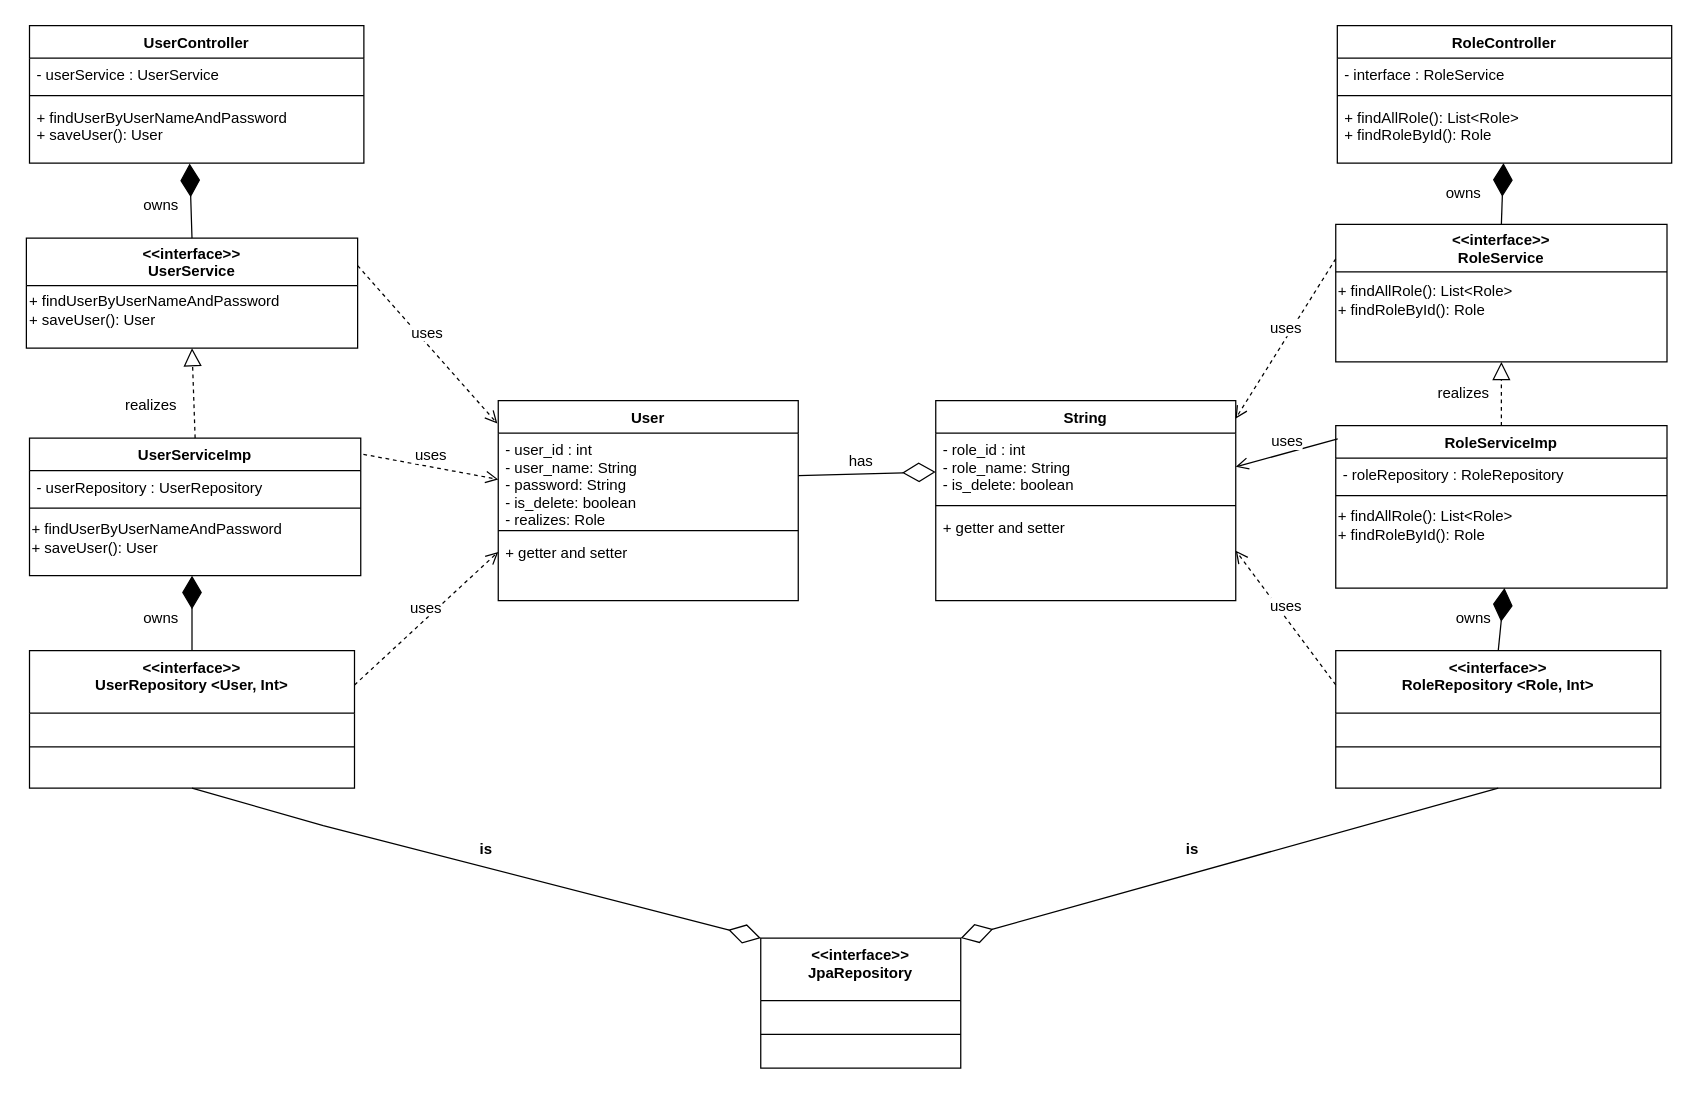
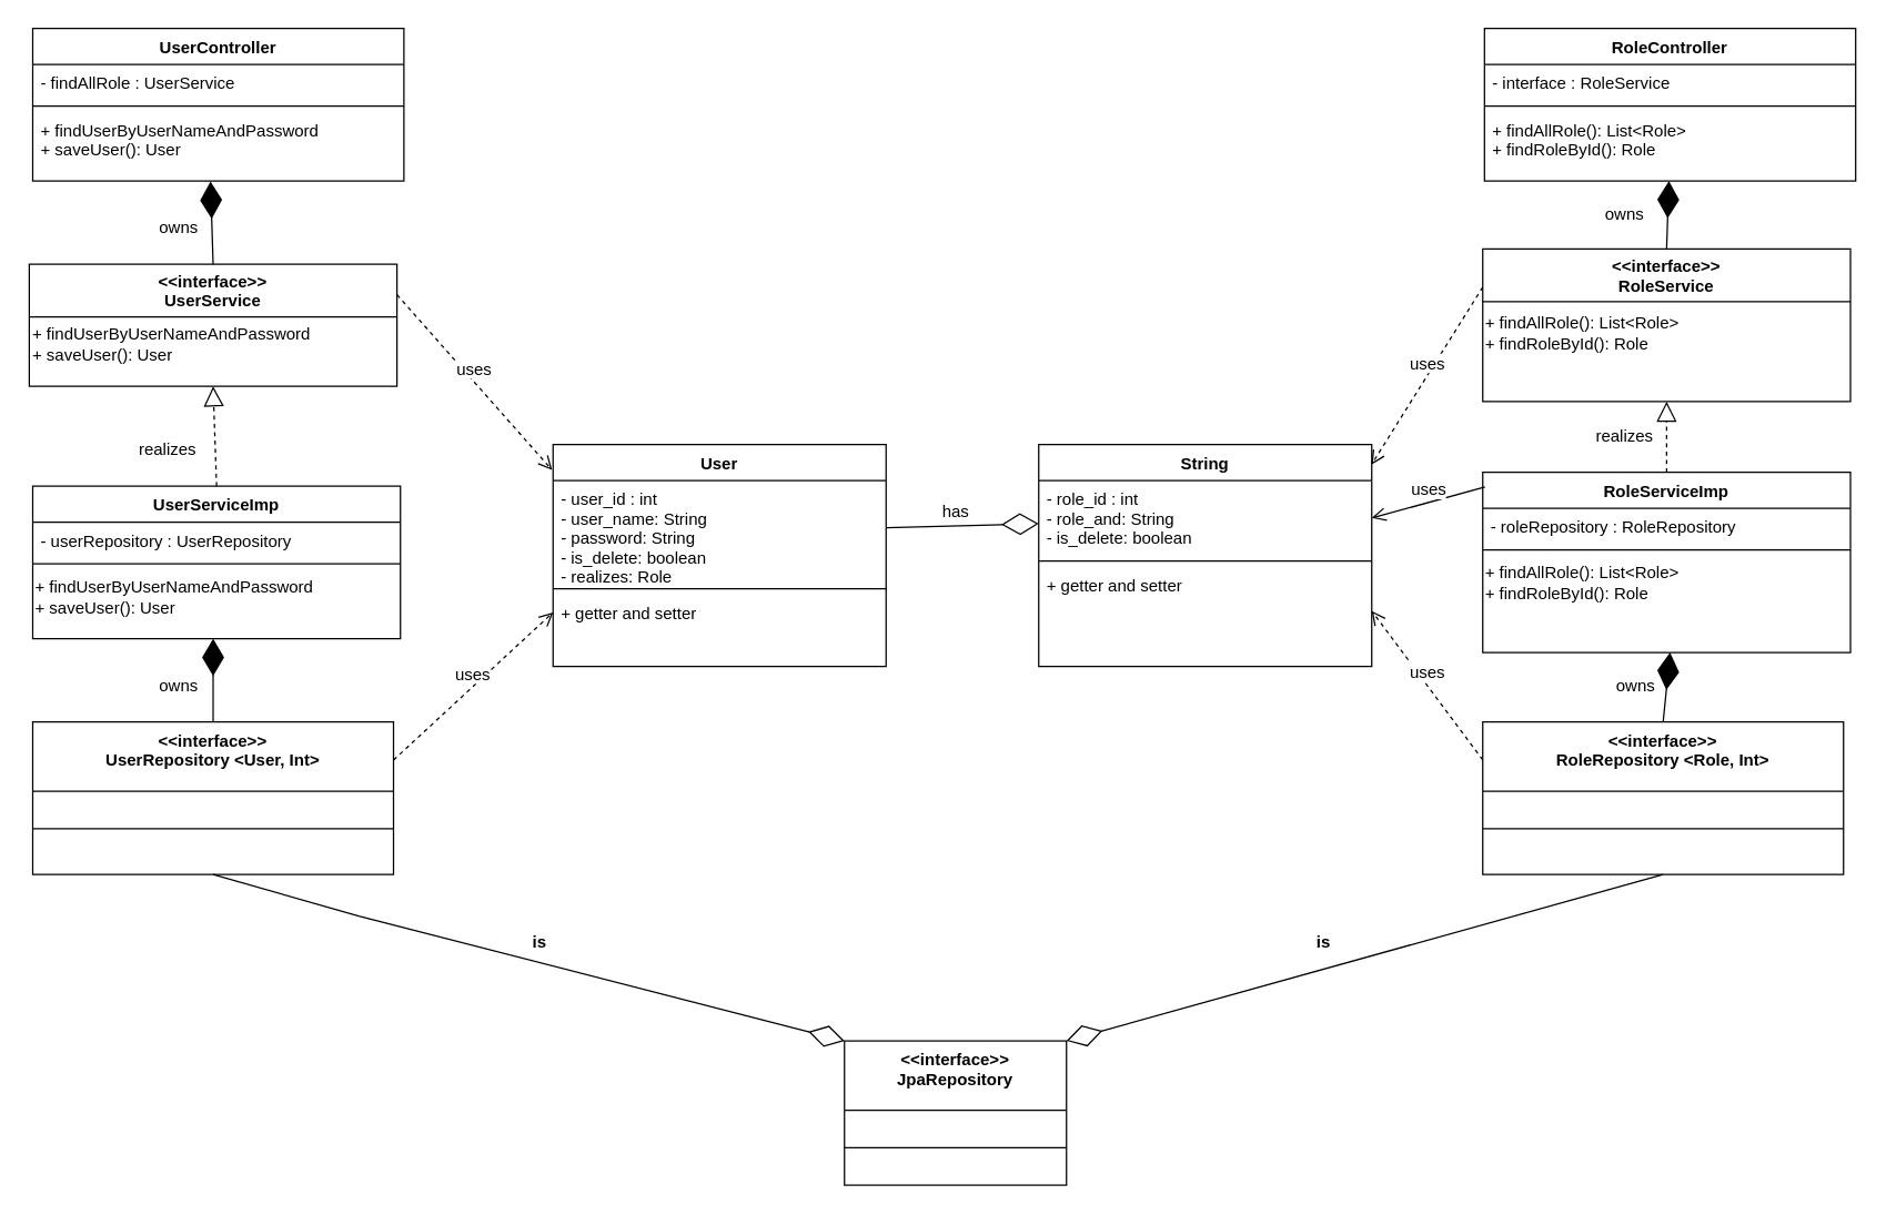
- <mxCell id="20" value="- userService : UserService" style="text;align=left;verticalAlign=top;spacingLeft=4;spacingRight=4;overflow=hidden;rotatable=0;points=[[0,0.5],[1,0.5]];portConstraint=eastwest;" vertex="1" parent="19"><mxGeometry y="26" width="267.5" height="26" as="geometry" /></mxCell>
+ <mxCell id="20" value="- findAllRole : UserService" style="text;align=left;verticalAlign=top;spacingLeft=4;spacingRight=4;overflow=hidden;rotatable=0;points=[[0,0.5],[1,0.5]];portConstraint=eastwest;" vertex="1" parent="19"><mxGeometry y="26" width="267.5" height="26" as="geometry" /></mxCell>
- <mxCell id="32" value="- role_id : int&#10;- role_name: String&#10;- is_delete: boolean" style="text;align=left;verticalAlign=top;spacingLeft=4;spacingRight=4;overflow=hidden;rotatable=0;points=[[0,0.5],[1,0.5]];portConstraint=eastwest;" vertex="1" parent="31"><mxGeometry y="26" width="240" height="54" as="geometry" /></mxCell>
+ <mxCell id="32" value="- role_id : int&#10;- role_and: String&#10;- is_delete: boolean" style="text;align=left;verticalAlign=top;spacingLeft=4;spacingRight=4;overflow=hidden;rotatable=0;points=[[0,0.5],[1,0.5]];portConstraint=eastwest;" vertex="1" parent="31"><mxGeometry y="26" width="240" height="54" as="geometry" /></mxCell>
- <mxCell id="29" value="uses" style="html=1;verticalAlign=bottom;endArrow=open;dashed=1;endSize=8;rounded=0;fontSize=12;exitX=1.008;exitY=0.118;exitDx=0;exitDy=0;exitPerimeter=0;entryX=0;entryY=0.5;entryDx=0;entryDy=0;" edge="1" parent="1" source="11" target="7"><mxGeometry relative="1" as="geometry"><mxPoint x="238" y="380" as="sourcePoint" /><mxPoint x="238" y="320" as="targetPoint" /></mxGeometry></mxCell>
